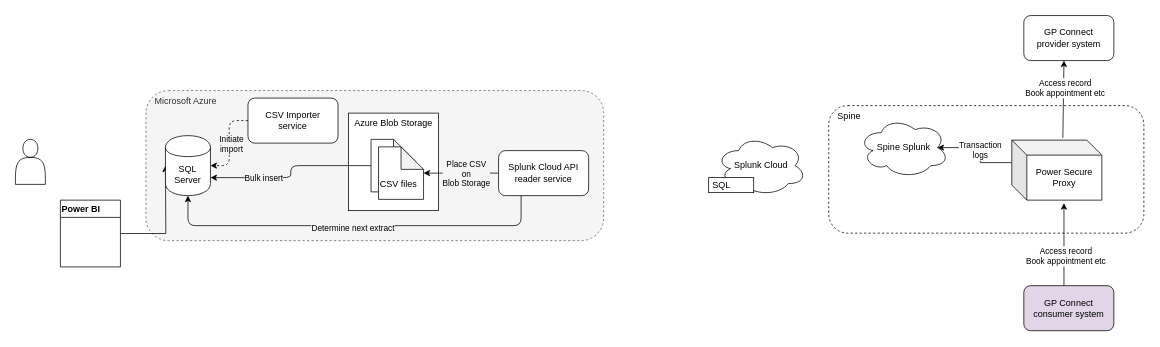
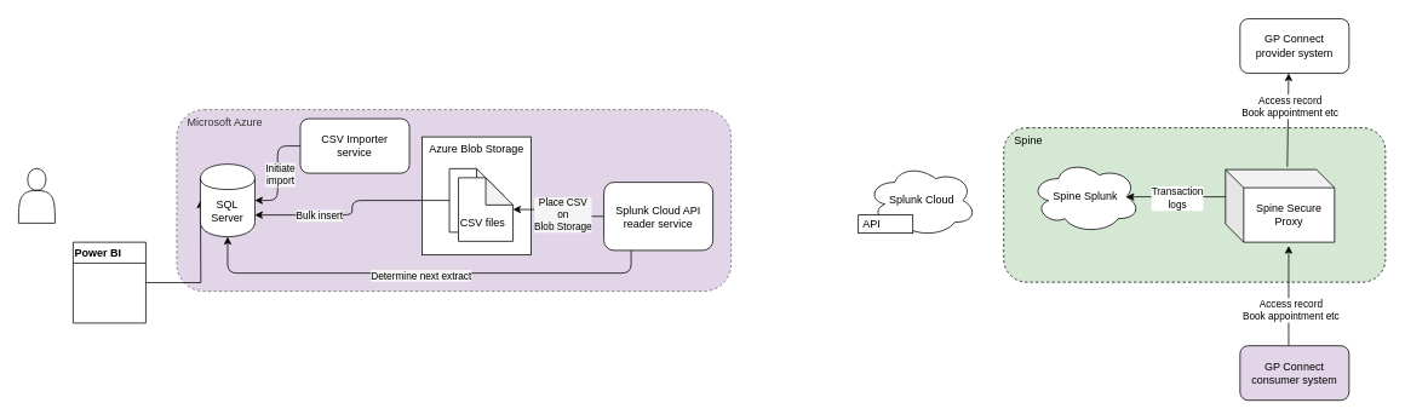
- <mxCell id="2" value="&amp;nbsp; &amp;nbsp;Microsoft Azure" style="rounded=1;whiteSpace=wrap;html=1;dashed=1;verticalAlign=top;align=left;fillColor=#f5f5f5;strokeColor=#666666;fontColor=#333333;" parent="1" vertex="1"><mxGeometry x="194" y="120" width="610" height="200" as="geometry" /></mxCell>
+ <mxCell id="2" value="&amp;nbsp; &amp;nbsp;Microsoft Azure" style="rounded=1;whiteSpace=wrap;html=1;dashed=1;verticalAlign=top;align=left;fillColor=#e1d5e7;strokeColor=#666666;fontColor=#333333;" parent="1" vertex="1"><mxGeometry x="194" y="120" width="610" height="200" as="geometry" /></mxCell>
- <mxCell id="30" style="edgeStyle=orthogonalEdgeStyle;rounded=1;orthogonalLoop=1;jettySize=auto;html=1;exitX=0;exitY=0.5;exitDx=0;exitDy=0;entryX=1;entryY=0.5;entryDx=0;entryDy=0;startArrow=none;startFill=0;endArrow=classic;endFill=1;dashed=1;" edge="1" parent="1" source="32" target="29"><mxGeometry relative="1" as="geometry" /></mxCell>
+ <mxCell id="30" style="edgeStyle=orthogonalEdgeStyle;rounded=1;orthogonalLoop=1;jettySize=auto;html=1;exitX=0;exitY=0.5;exitDx=0;exitDy=0;entryX=1;entryY=0.5;entryDx=0;entryDy=0;startArrow=none;startFill=0;endArrow=classic;endFill=1;" edge="1" parent="1" source="32" target="29"><mxGeometry relative="1" as="geometry" /></mxCell>
- <mxCell id="16" value="Spine Splunk" style="ellipse;shape=cloud;whiteSpace=wrap;html=1;" parent="1" vertex="1"><mxGeometry x="1144" y="156" width="120" height="80" as="geometry" /></mxCell>
+ <mxCell id="16" value="Spine Splunk" style="ellipse;shape=cloud;whiteSpace=wrap;html=1;" parent="1" vertex="1"><mxGeometry x="1134" y="176" width="120" height="80" as="geometry" /></mxCell>
- <mxCell id="7" value="&amp;nbsp; &amp;nbsp;Spine" style="rounded=1;whiteSpace=wrap;html=1;dashed=1;verticalAlign=top;align=left;" parent="1" vertex="1"><mxGeometry x="1104" y="140" width="420" height="170" as="geometry" /></mxCell>
+ <mxCell id="7" value="&amp;nbsp; &amp;nbsp;Spine" style="rounded=1;whiteSpace=wrap;html=1;dashed=1;verticalAlign=top;align=left;fillColor=#d5e8d4;" parent="1" vertex="1"><mxGeometry x="1104" y="140" width="420" height="170" as="geometry" /></mxCell>
- <mxCell id="28" value="Splunk Cloud API reader service" style="rounded=1;whiteSpace=wrap;html=1;labelBackgroundColor=none;align=center;" parent="1" vertex="1"><mxGeometry x="664" y="200" width="120" height="60" as="geometry" /></mxCell>
+ <mxCell id="28" value="Splunk Cloud API reader service" style="rounded=1;whiteSpace=wrap;html=1;labelBackgroundColor=none;align=center;" parent="1" vertex="1"><mxGeometry x="664" y="200" width="120" height="75" as="geometry" /></mxCell>
- <mxCell id="10" value="Power Secure Proxy" style="shape=cube;whiteSpace=wrap;html=1;boundedLbl=1;backgroundOutline=1;darkOpacity=0.05;darkOpacity2=0.1;" parent="1" vertex="1"><mxGeometry x="1348" y="186" width="120" height="80" as="geometry" /></mxCell>
+ <mxCell id="10" value="Spine Secure Proxy" style="shape=cube;whiteSpace=wrap;html=1;boundedLbl=1;backgroundOutline=1;darkOpacity=0.05;darkOpacity2=0.1;" parent="1" vertex="1"><mxGeometry x="1348" y="186" width="120" height="80" as="geometry" /></mxCell>
- <mxCell id="19" value="&amp;nbsp;SQL" style="rounded=0;whiteSpace=wrap;html=1;align=left;" parent="1" vertex="1"><mxGeometry x="944" y="236" width="60" height="20" as="geometry" /></mxCell>
+ <mxCell id="19" value="&amp;nbsp;API" style="rounded=0;whiteSpace=wrap;html=1;align=left;" parent="1" vertex="1"><mxGeometry x="944" y="236" width="60" height="20" as="geometry" /></mxCell>
